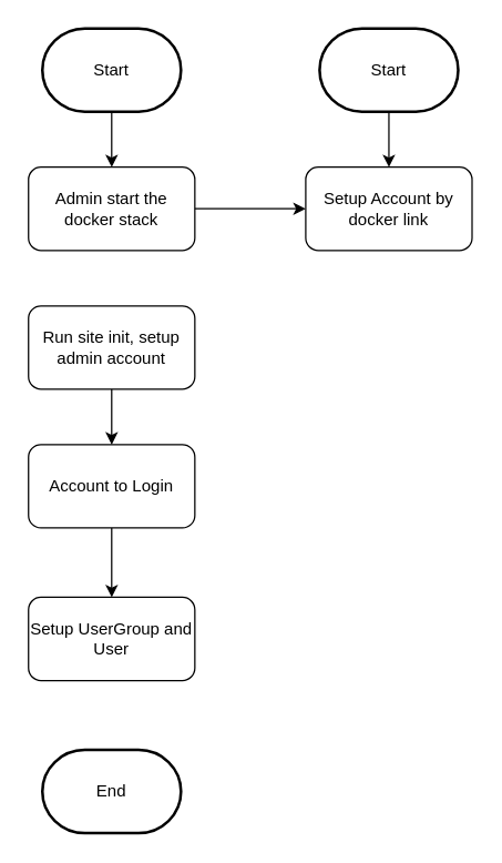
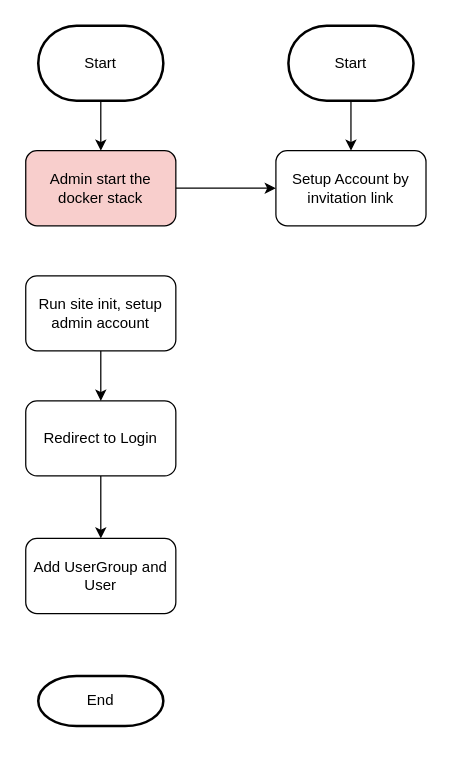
- <mxCell id="5" value="Admin start the docker stack" style="rounded=1;whiteSpace=wrap;html=1;" vertex="1" parent="1"><mxGeometry x="20" y="120" width="120" height="60" as="geometry" /></mxCell>
+ <mxCell id="5" value="Admin start the docker stack" style="rounded=1;whiteSpace=wrap;html=1;fillColor=#f8cecc;" vertex="1" parent="1"><mxGeometry x="20" y="120" width="120" height="60" as="geometry" /></mxCell>
- <mxCell id="14" value="Setup Account by docker link" style="rounded=1;whiteSpace=wrap;html=1;" vertex="1" parent="1"><mxGeometry x="220" y="120" width="120" height="60" as="geometry" /></mxCell>
+ <mxCell id="14" value="Setup Account by invitation link" style="rounded=1;whiteSpace=wrap;html=1;" vertex="1" parent="1"><mxGeometry x="220" y="120" width="120" height="60" as="geometry" /></mxCell>
- <mxCell id="9" value="Account to Login" style="whiteSpace=wrap;html=1;rounded=1;" vertex="1" parent="1"><mxGeometry x="20" y="320" width="120" height="60" as="geometry" /></mxCell>
+ <mxCell id="9" value="Redirect to Login" style="whiteSpace=wrap;html=1;rounded=1;" vertex="1" parent="1"><mxGeometry x="20" y="320" width="120" height="60" as="geometry" /></mxCell>
- <mxCell id="13" value="Setup UserGroup and User" style="whiteSpace=wrap;html=1;rounded=1;" vertex="1" parent="1"><mxGeometry x="20" y="430" width="120" height="60" as="geometry" /></mxCell>
+ <mxCell id="13" value="Add UserGroup and User" style="whiteSpace=wrap;html=1;rounded=1;" vertex="1" parent="1"><mxGeometry x="20" y="430" width="120" height="60" as="geometry" /></mxCell>
- <mxCell id="10" value="End" style="strokeWidth=2;html=1;shape=mxgraph.flowchart.terminator;whiteSpace=wrap;" vertex="1" parent="1"><mxGeometry x="30" y="540" width="100" height="60" as="geometry" /></mxCell>
+ <mxCell id="10" value="End" style="strokeWidth=2;html=1;shape=mxgraph.flowchart.terminator;whiteSpace=wrap;" vertex="1" parent="1"><mxGeometry x="30" y="540" width="100" height="40" as="geometry" /></mxCell>
